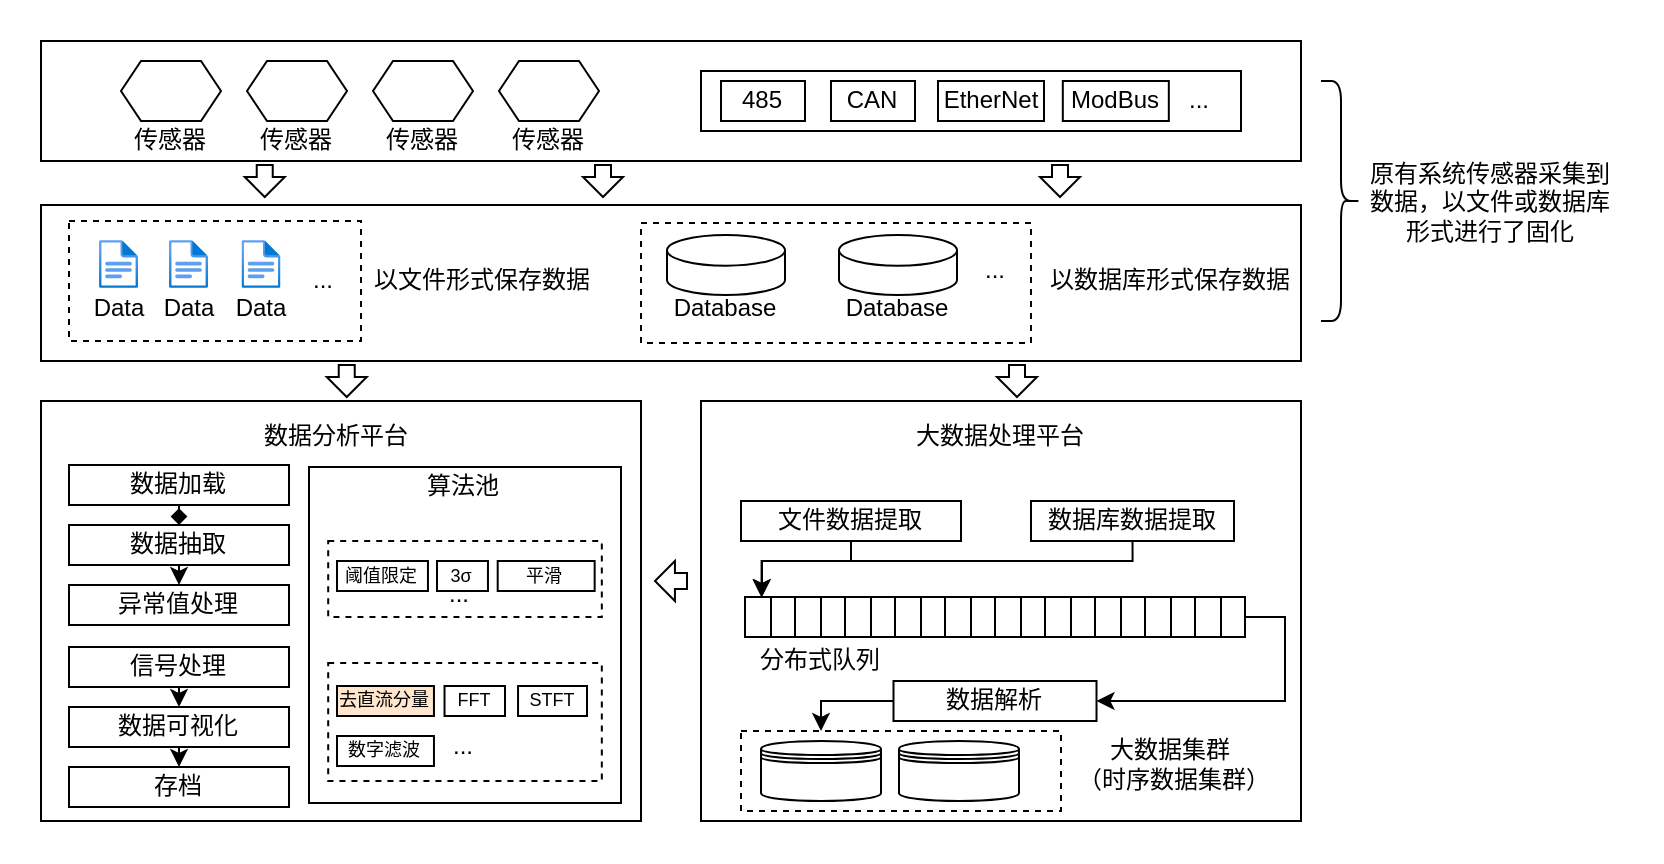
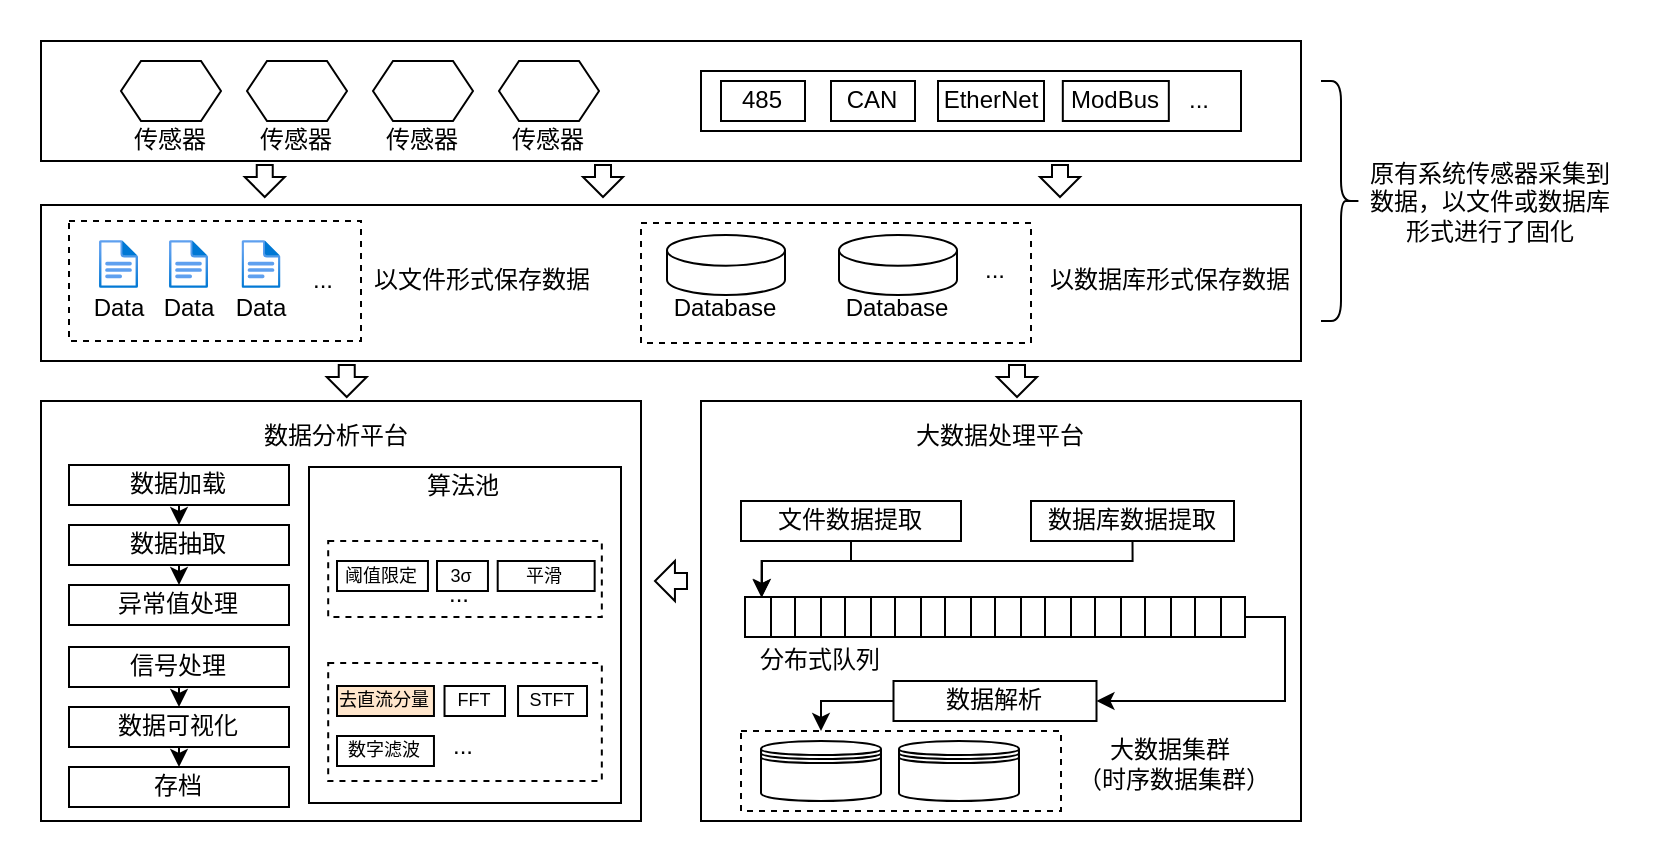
- <mxCell id="85" style="edgeStyle=orthogonalEdgeStyle;rounded=0;orthogonalLoop=1;jettySize=auto;html=1;exitX=0.5;exitY=1;exitDx=0;exitDy=0;entryX=0.5;entryY=0;entryDx=0;entryDy=0;endArrow=diamond;" edge="1" parent="1" source="86" target="81"><mxGeometry relative="1" as="geometry" /></mxCell>
+ <mxCell id="85" style="edgeStyle=orthogonalEdgeStyle;rounded=0;orthogonalLoop=1;jettySize=auto;html=1;exitX=0.5;exitY=1;exitDx=0;exitDy=0;entryX=0.5;entryY=0;entryDx=0;entryDy=0;" edge="1" parent="1" source="86" target="81"><mxGeometry relative="1" as="geometry" /></mxCell>
